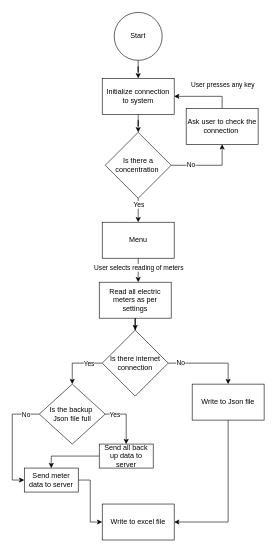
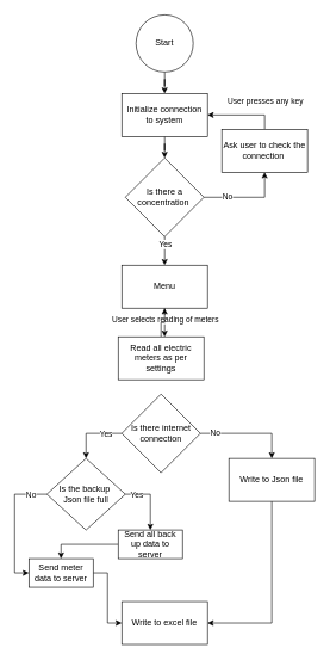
- <mxCell id="26" style="edgeStyle=orthogonalEdgeStyle;rounded=0;orthogonalLoop=1;jettySize=auto;html=1;entryX=0.5;entryY=0;entryDx=0;entryDy=0;" edge="1" parent="1" source="27" target="22"><mxGeometry relative="1" as="geometry" /></mxCell>
+ <mxCell id="26" style="edgeStyle=orthogonalEdgeStyle;rounded=0;orthogonalLoop=1;jettySize=auto;html=1;" edge="1" parent="1" source="27" target="9"><mxGeometry relative="1" as="geometry" /></mxCell>
